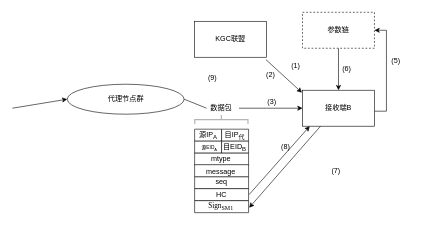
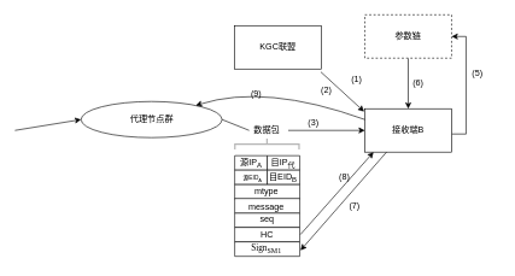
+ <mxCell id="28" value="" style="curved=1;endArrow=classic;html=1;rounded=0;exitX=0;exitY=0.25;exitDx=0;exitDy=0;" parent="1" source="6" target="2" edge="1"><mxGeometry width="50" height="50" relative="1" as="geometry"><mxPoint x="366.13" y="165" as="sourcePoint" /><mxPoint x="416.13" y="115" as="targetPoint" /><Array as="points"><mxPoint x="366.13" y="115" /></Array></mxGeometry></mxCell>
- <mxCell id="32" value="(3)" style="text;html=1;strokeColor=none;fillColor=none;align=center;verticalAlign=middle;whiteSpace=wrap;rounded=0;" parent="1" vertex="1"><mxGeometry x="423" y="154.63" width="60" height="30" as="geometry" /></mxCell>
+ <mxCell id="32" value="(3)" style="text;html=1;strokeColor=none;fillColor=none;align=center;verticalAlign=middle;whiteSpace=wrap;rounded=0;" parent="1" vertex="1"><mxGeometry x="403" y="154.63" width="60" height="30" as="geometry" /></mxCell>
- <mxCell id="33" value="(7)" style="text;html=1;strokeColor=none;fillColor=none;align=center;verticalAlign=middle;whiteSpace=wrap;rounded=0;" parent="1" vertex="1"><mxGeometry x="530" y="269.25" width="60" height="30" as="geometry" /></mxCell>
+ <mxCell id="33" value="(7)" style="text;html=1;strokeColor=none;fillColor=none;align=center;verticalAlign=middle;whiteSpace=wrap;rounded=0;" parent="1" vertex="1"><mxGeometry x="460" y="269.25" width="60" height="30" as="geometry" /></mxCell>
